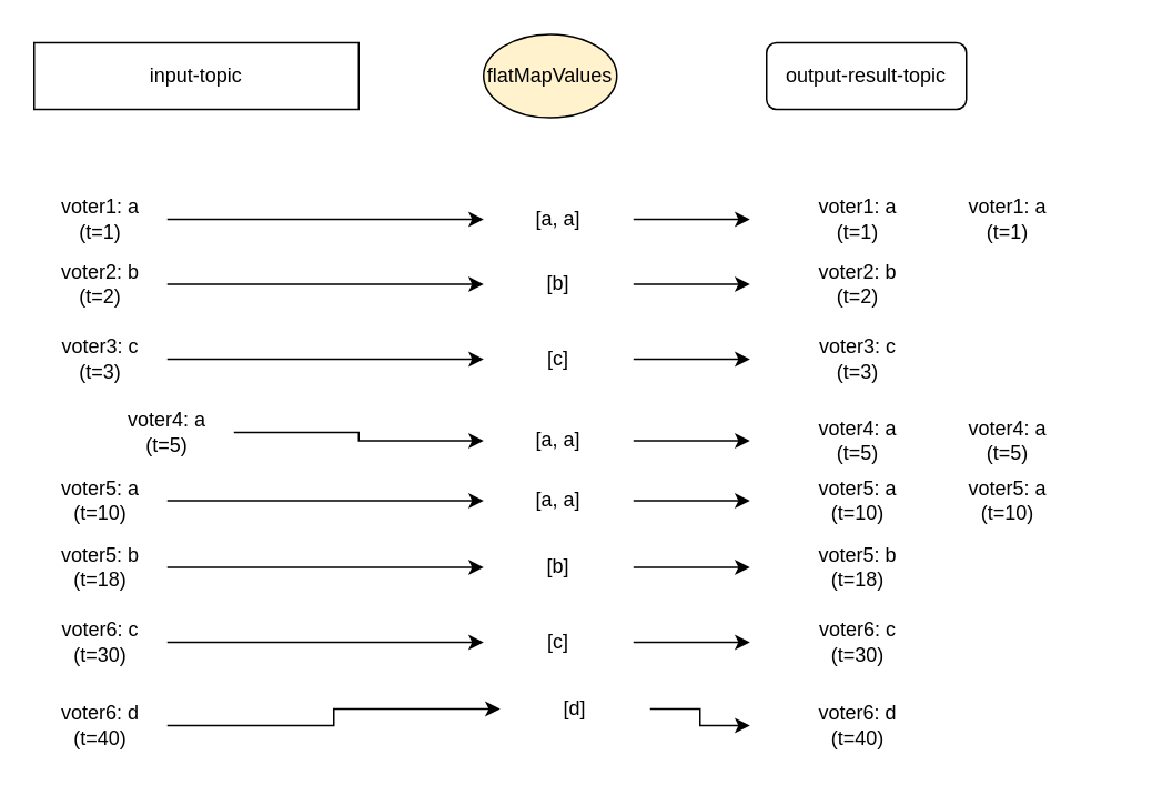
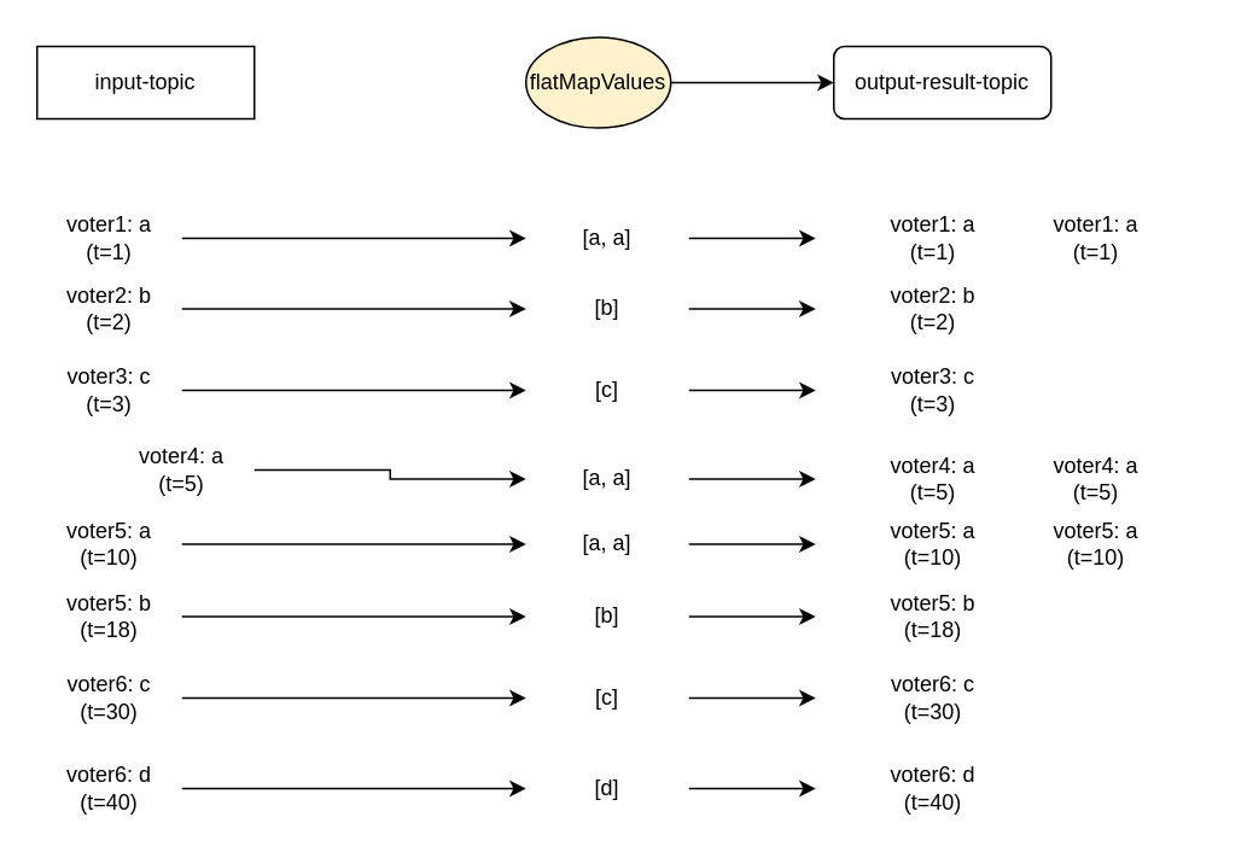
- <mxCell id="2" value="&lt;div&gt;&lt;font&gt;input-topic&lt;/font&gt;&lt;/div&gt;" style="rounded=0;whiteSpace=wrap;html=1;strokeColor=#000000;fontColor=#000000;" parent="1" vertex="1"><mxGeometry x="20" y="25" width="195" height="40" as="geometry" /></mxCell>
+ <mxCell id="2" value="&lt;div&gt;&lt;font&gt;input-topic&lt;/font&gt;&lt;/div&gt;" style="rounded=0;whiteSpace=wrap;html=1;strokeColor=#000000;fontColor=#000000;" parent="1" vertex="1"><mxGeometry x="20" y="25" width="120" height="40" as="geometry" /></mxCell>
+ <mxCell id="3" style="edgeStyle=orthogonalEdgeStyle;rounded=0;orthogonalLoop=1;jettySize=auto;html=1;entryX=0;entryY=0.5;entryDx=0;entryDy=0;" parent="1" source="4" target="5" edge="1"><mxGeometry relative="1" as="geometry" /></mxCell>
- <mxCell id="44" value="[d]" style="text;html=1;align=center;verticalAlign=middle;whiteSpace=wrap;rounded=0;fontColor=#000000;" parent="1" vertex="1"><mxGeometry x="300" y="410" width="90" height="30" as="geometry" /></mxCell>
+ <mxCell id="44" value="[d]" style="text;html=1;align=center;verticalAlign=middle;whiteSpace=wrap;rounded=0;fontColor=#000000;" parent="1" vertex="1"><mxGeometry x="290" y="420" width="90" height="30" as="geometry" /></mxCell>
